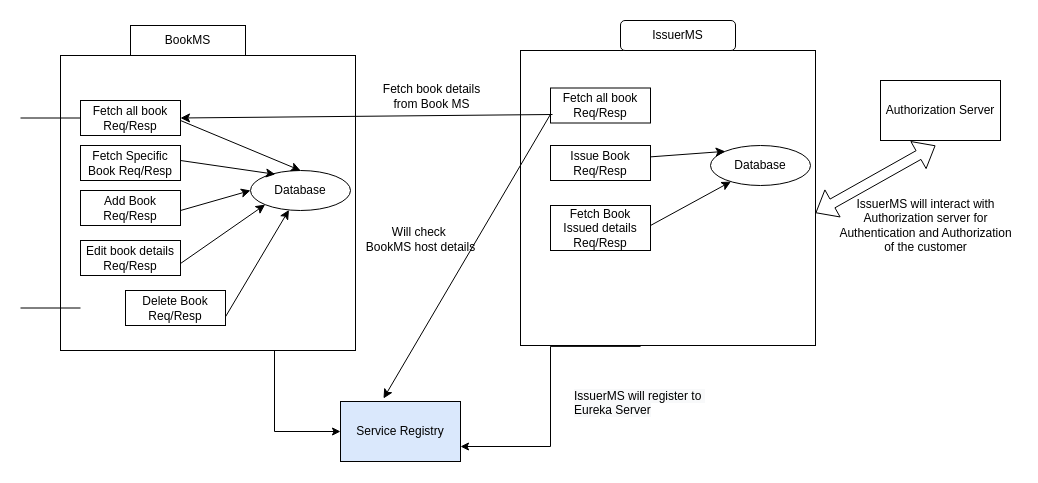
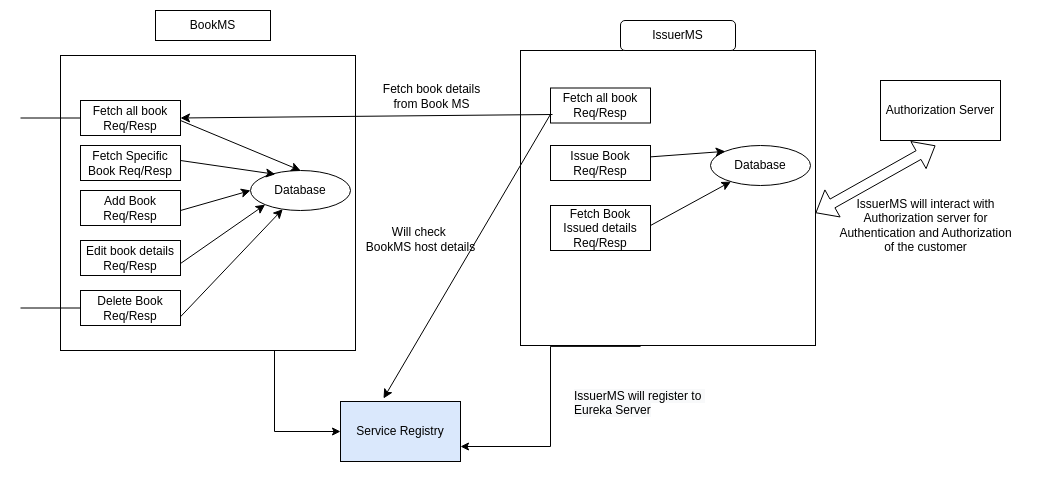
- <mxCell id="3" value="BookMS" style="rounded=0;whiteSpace=wrap;html=1;" parent="1" vertex="1"><mxGeometry x="130" y="25" width="115" height="30" as="geometry" /></mxCell>
+ <mxCell id="3" value="BookMS" style="rounded=0;whiteSpace=wrap;html=1;" parent="1" vertex="1"><mxGeometry x="155" y="10" width="115" height="30" as="geometry" /></mxCell>
- <mxCell id="8" value="Delete Book Req/Resp" style="rounded=0;whiteSpace=wrap;html=1;" parent="1" vertex="1"><mxGeometry x="125" y="290" width="100" height="35" as="geometry" /></mxCell>
+ <mxCell id="8" value="Delete Book Req/Resp" style="rounded=0;whiteSpace=wrap;html=1;" parent="1" vertex="1"><mxGeometry x="80" y="290" width="100" height="35" as="geometry" /></mxCell>
